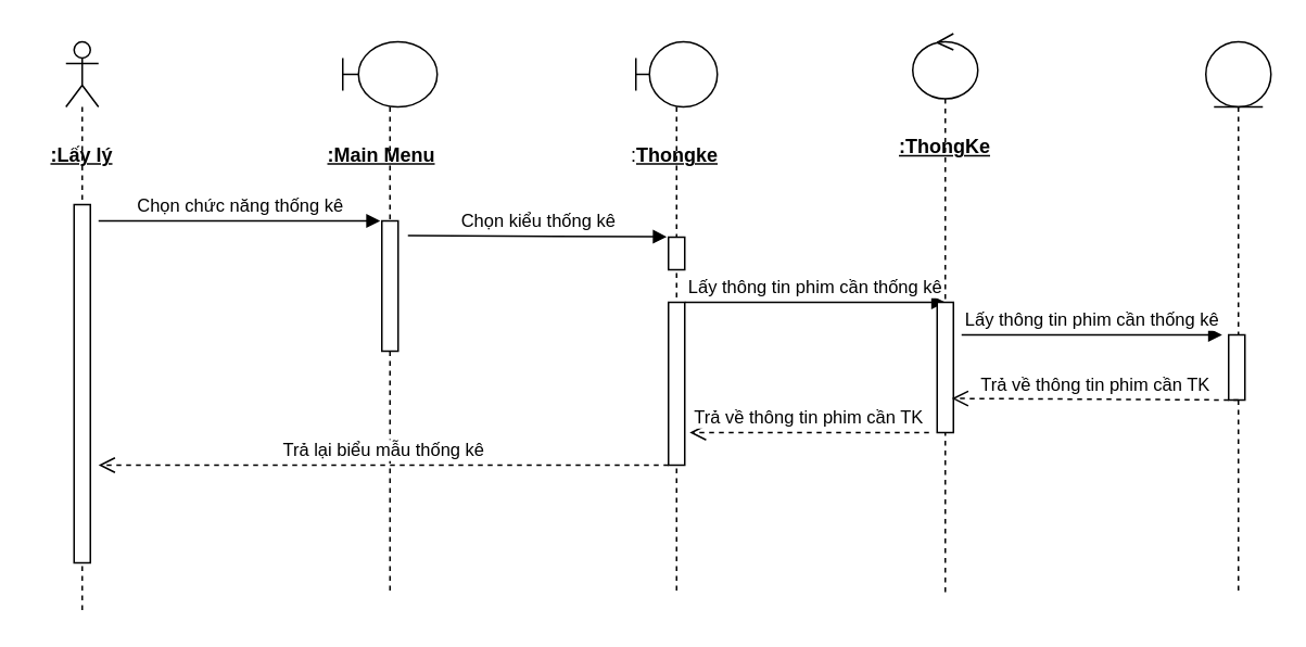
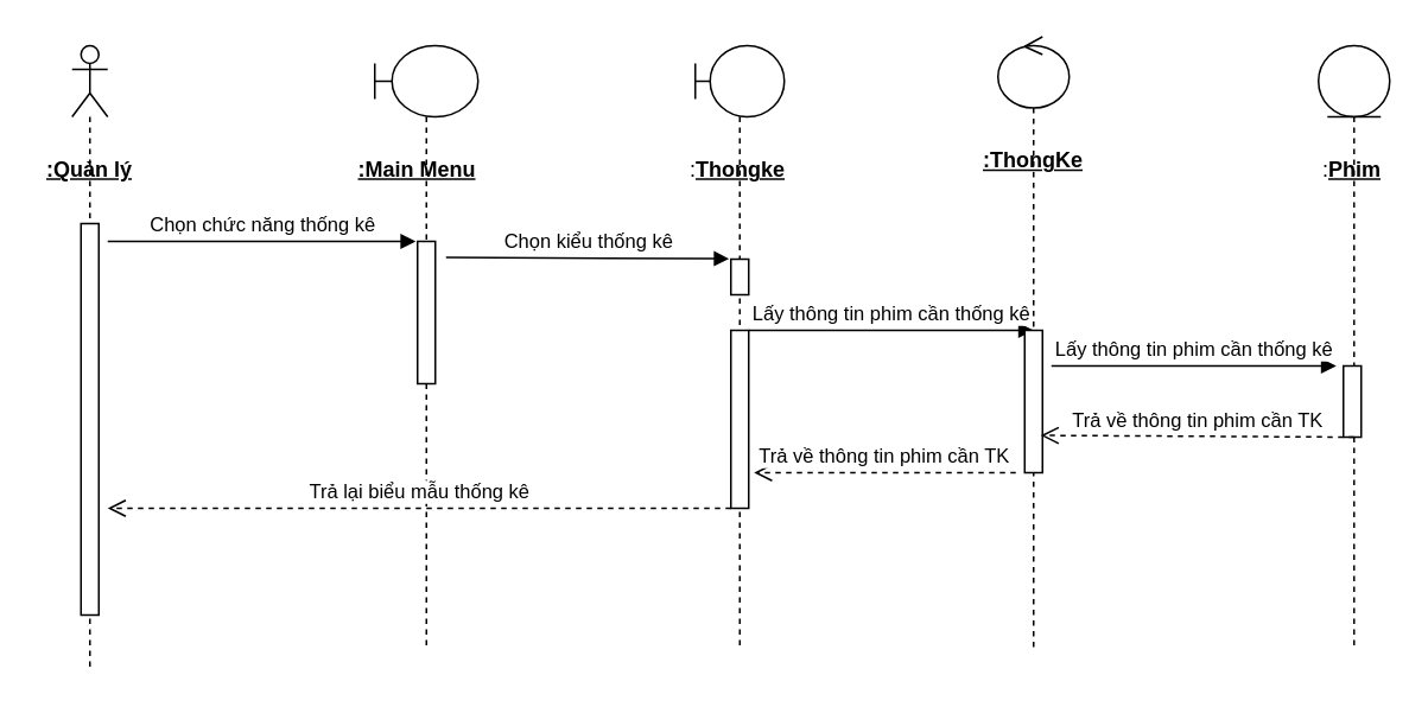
- <mxCell id="19" value="&lt;b&gt;&lt;u&gt;:Lấy lý&lt;/u&gt;&lt;/b&gt;" style="text;html=1;strokeColor=none;fillColor=none;align=center;verticalAlign=middle;whiteSpace=wrap;rounded=0;" vertex="1" parent="1"><mxGeometry x="20" y="85" width="60" height="20" as="geometry" /></mxCell>
+ <mxCell id="19" value="&lt;b&gt;&lt;u&gt;:Quản lý&lt;/u&gt;&lt;/b&gt;" style="text;html=1;strokeColor=none;fillColor=none;align=center;verticalAlign=middle;whiteSpace=wrap;rounded=0;" vertex="1" parent="1"><mxGeometry x="20" y="85" width="60" height="20" as="geometry" /></mxCell>
+ <mxCell id="17" value=":&lt;b&gt;&lt;u&gt;Phim&lt;/u&gt;&lt;/b&gt;" style="text;html=1;strokeColor=none;fillColor=none;align=center;verticalAlign=middle;whiteSpace=wrap;rounded=0;" vertex="1" parent="16"><mxGeometry x="-1" y="60" width="40" height="20" as="geometry" /></mxCell>
